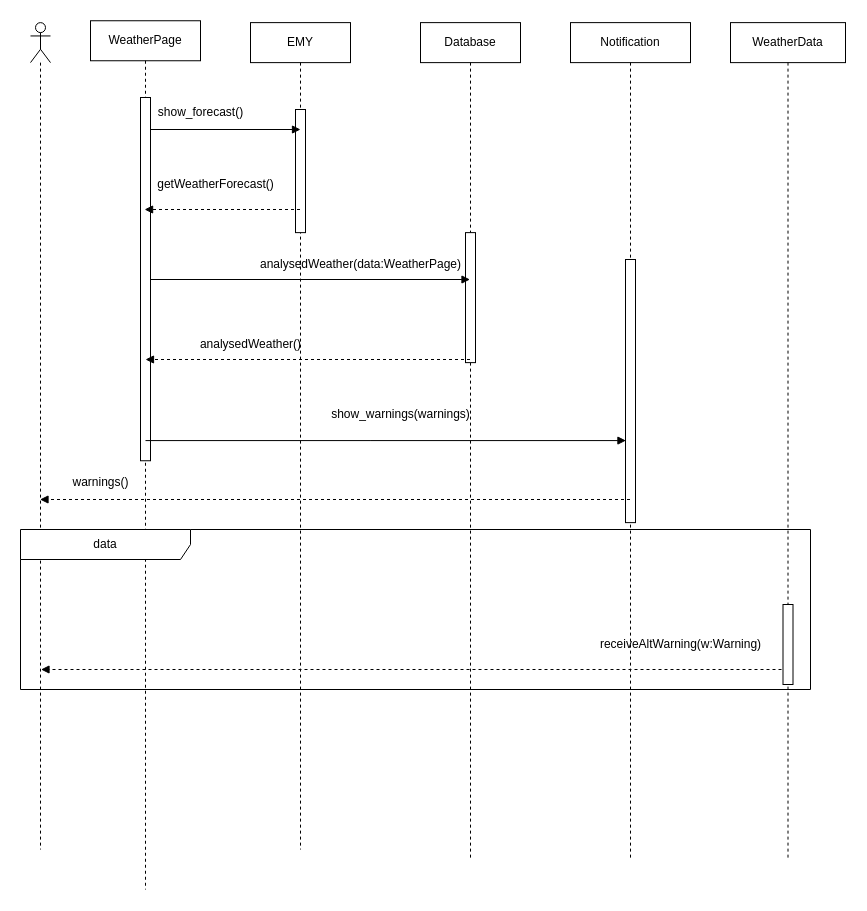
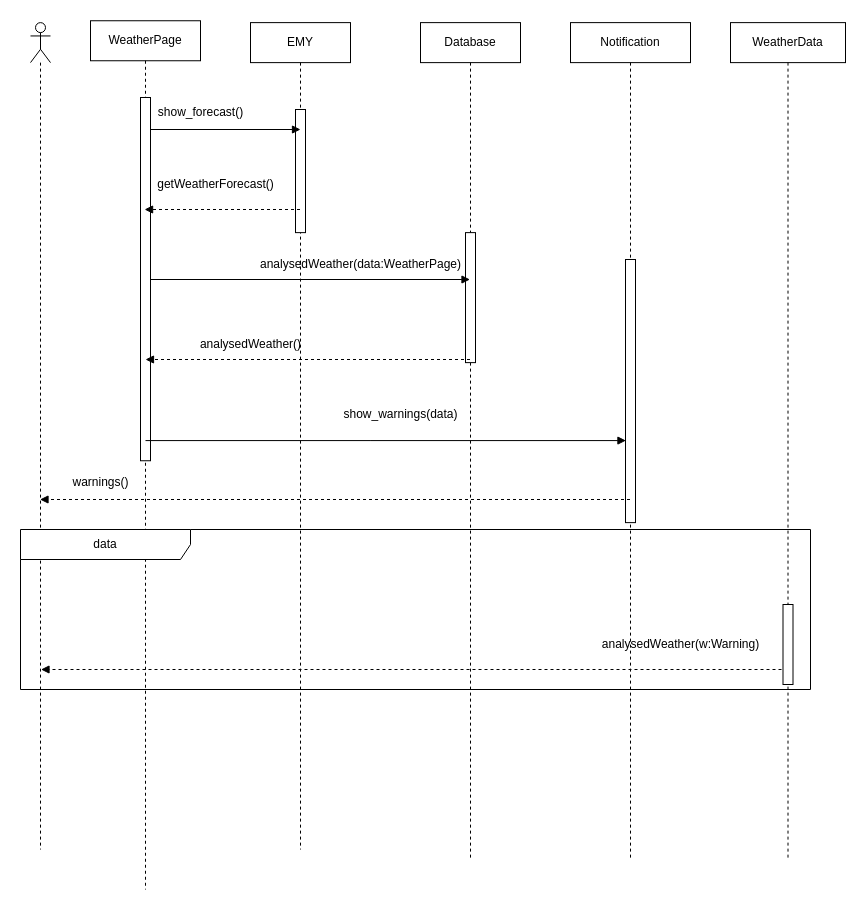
- <mxCell id="16" value="show_warnings(warnings)" style="text;html=1;align=center;verticalAlign=middle;resizable=0;points=[];autosize=1;strokeColor=none;fillColor=none;" vertex="1" parent="1"><mxGeometry x="320" y="399" width="160" height="30" as="geometry" /></mxCell>
+ <mxCell id="16" value="show_warnings(data)" style="text;html=1;align=center;verticalAlign=middle;resizable=0;points=[];autosize=1;strokeColor=none;fillColor=none;" vertex="1" parent="1"><mxGeometry x="320" y="399" width="160" height="30" as="geometry" /></mxCell>
- <mxCell id="22" value="receiveAltWarning(w:Warning)" style="text;html=1;align=center;verticalAlign=middle;resizable=0;points=[];autosize=1;strokeColor=none;fillColor=none;" vertex="1" parent="21"><mxGeometry x="570" y="100" width="180" height="30" as="geometry" /></mxCell>
+ <mxCell id="22" value="analysedWeather(w:Warning)" style="text;html=1;align=center;verticalAlign=middle;resizable=0;points=[];autosize=1;strokeColor=none;fillColor=none;" vertex="1" parent="21"><mxGeometry x="570" y="100" width="180" height="30" as="geometry" /></mxCell>
